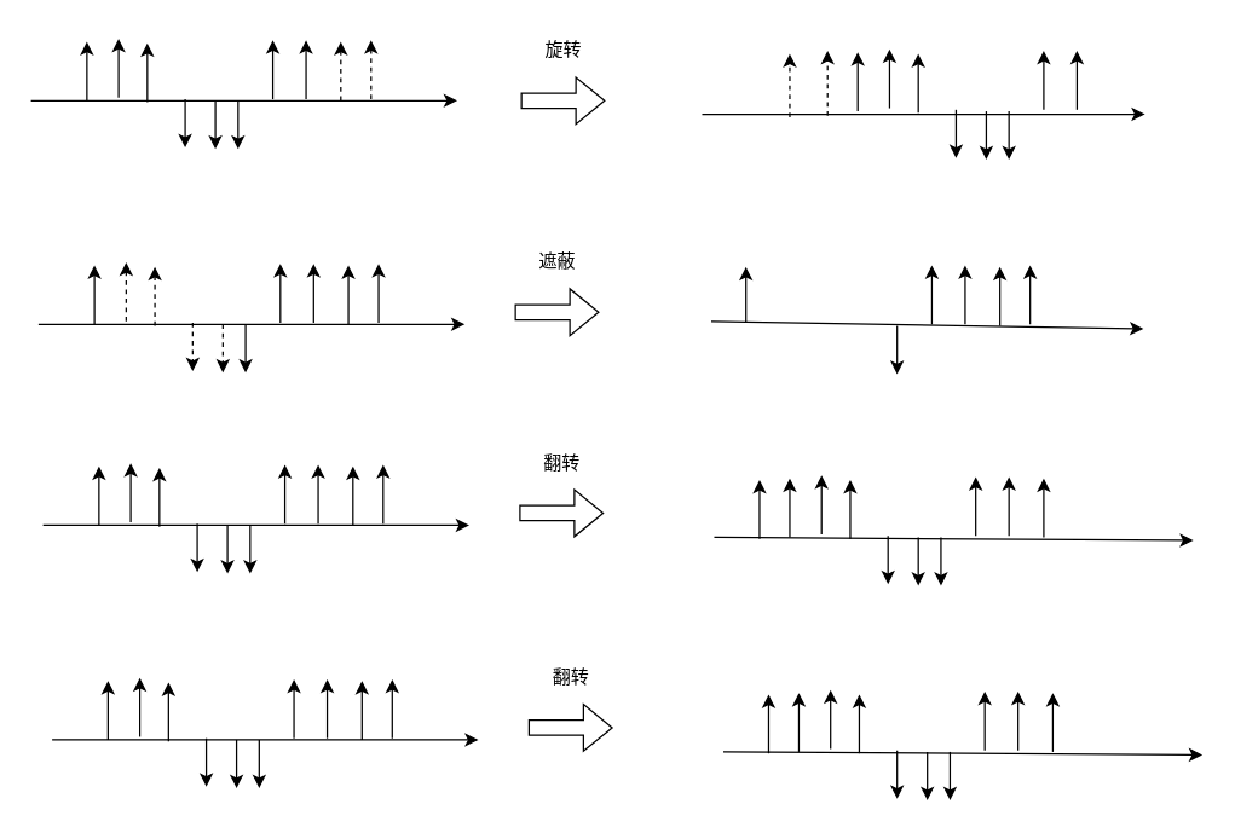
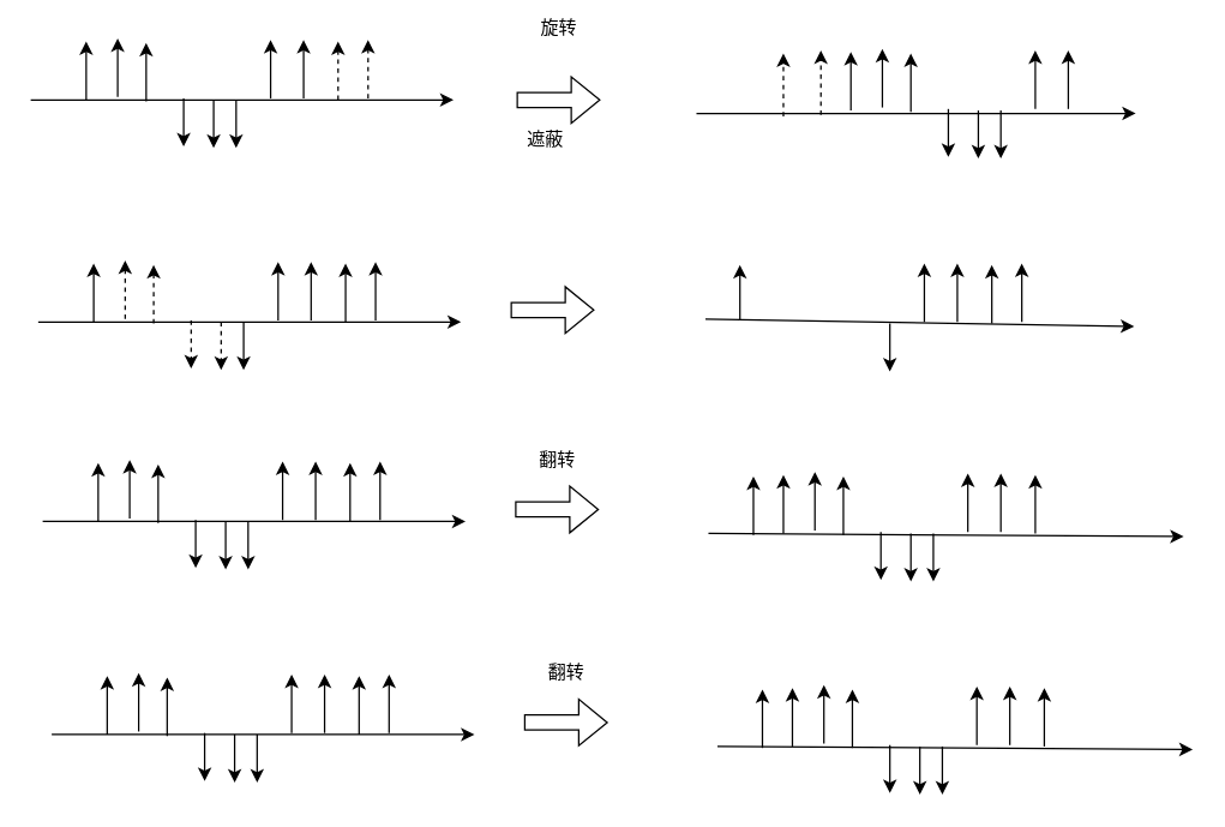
- <mxCell id="25" value="旋转" style="text;html=1;align=center;verticalAlign=middle;resizable=0;points=[];autosize=1;strokeColor=none;fillColor=none;" vertex="1" parent="1"><mxGeometry x="350.5" y="20" width="42" height="26" as="geometry" /></mxCell>
+ <mxCell id="25" value="旋转" style="text;html=1;align=center;verticalAlign=middle;resizable=0;points=[];autosize=1;strokeColor=none;fillColor=none;" vertex="1" parent="1"><mxGeometry x="350.5" y="5" width="42" height="26" as="geometry" /></mxCell>
- <mxCell id="38" value="遮蔽" style="text;html=1;align=center;verticalAlign=middle;resizable=0;points=[];autosize=1;strokeColor=none;fillColor=none;" vertex="1" parent="1"><mxGeometry x="346.5" y="160" width="42" height="26" as="geometry" /></mxCell>
+ <mxCell id="38" value="遮蔽" style="text;html=1;align=center;verticalAlign=middle;resizable=0;points=[];autosize=1;strokeColor=none;fillColor=none;" vertex="1" parent="1"><mxGeometry x="341.5" y="80" width="42" height="26" as="geometry" /></mxCell>
